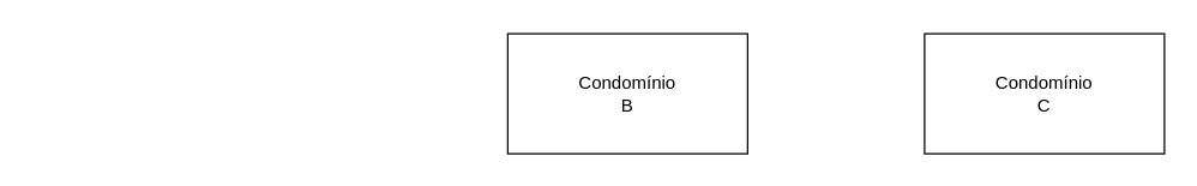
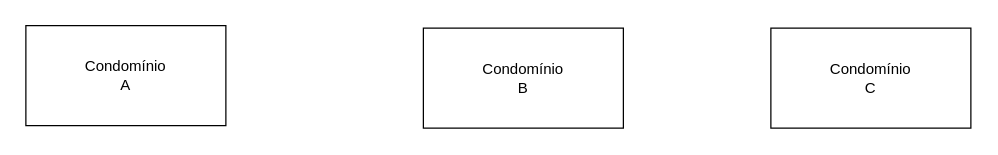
+ <mxCell id="2" value="Condomínio&lt;div&gt;A&lt;/div&gt;" style="rounded=0;whiteSpace=wrap;html=1;" vertex="1" parent="1"><mxGeometry x="20" y="20" width="160" height="80" as="geometry" /></mxCell>
